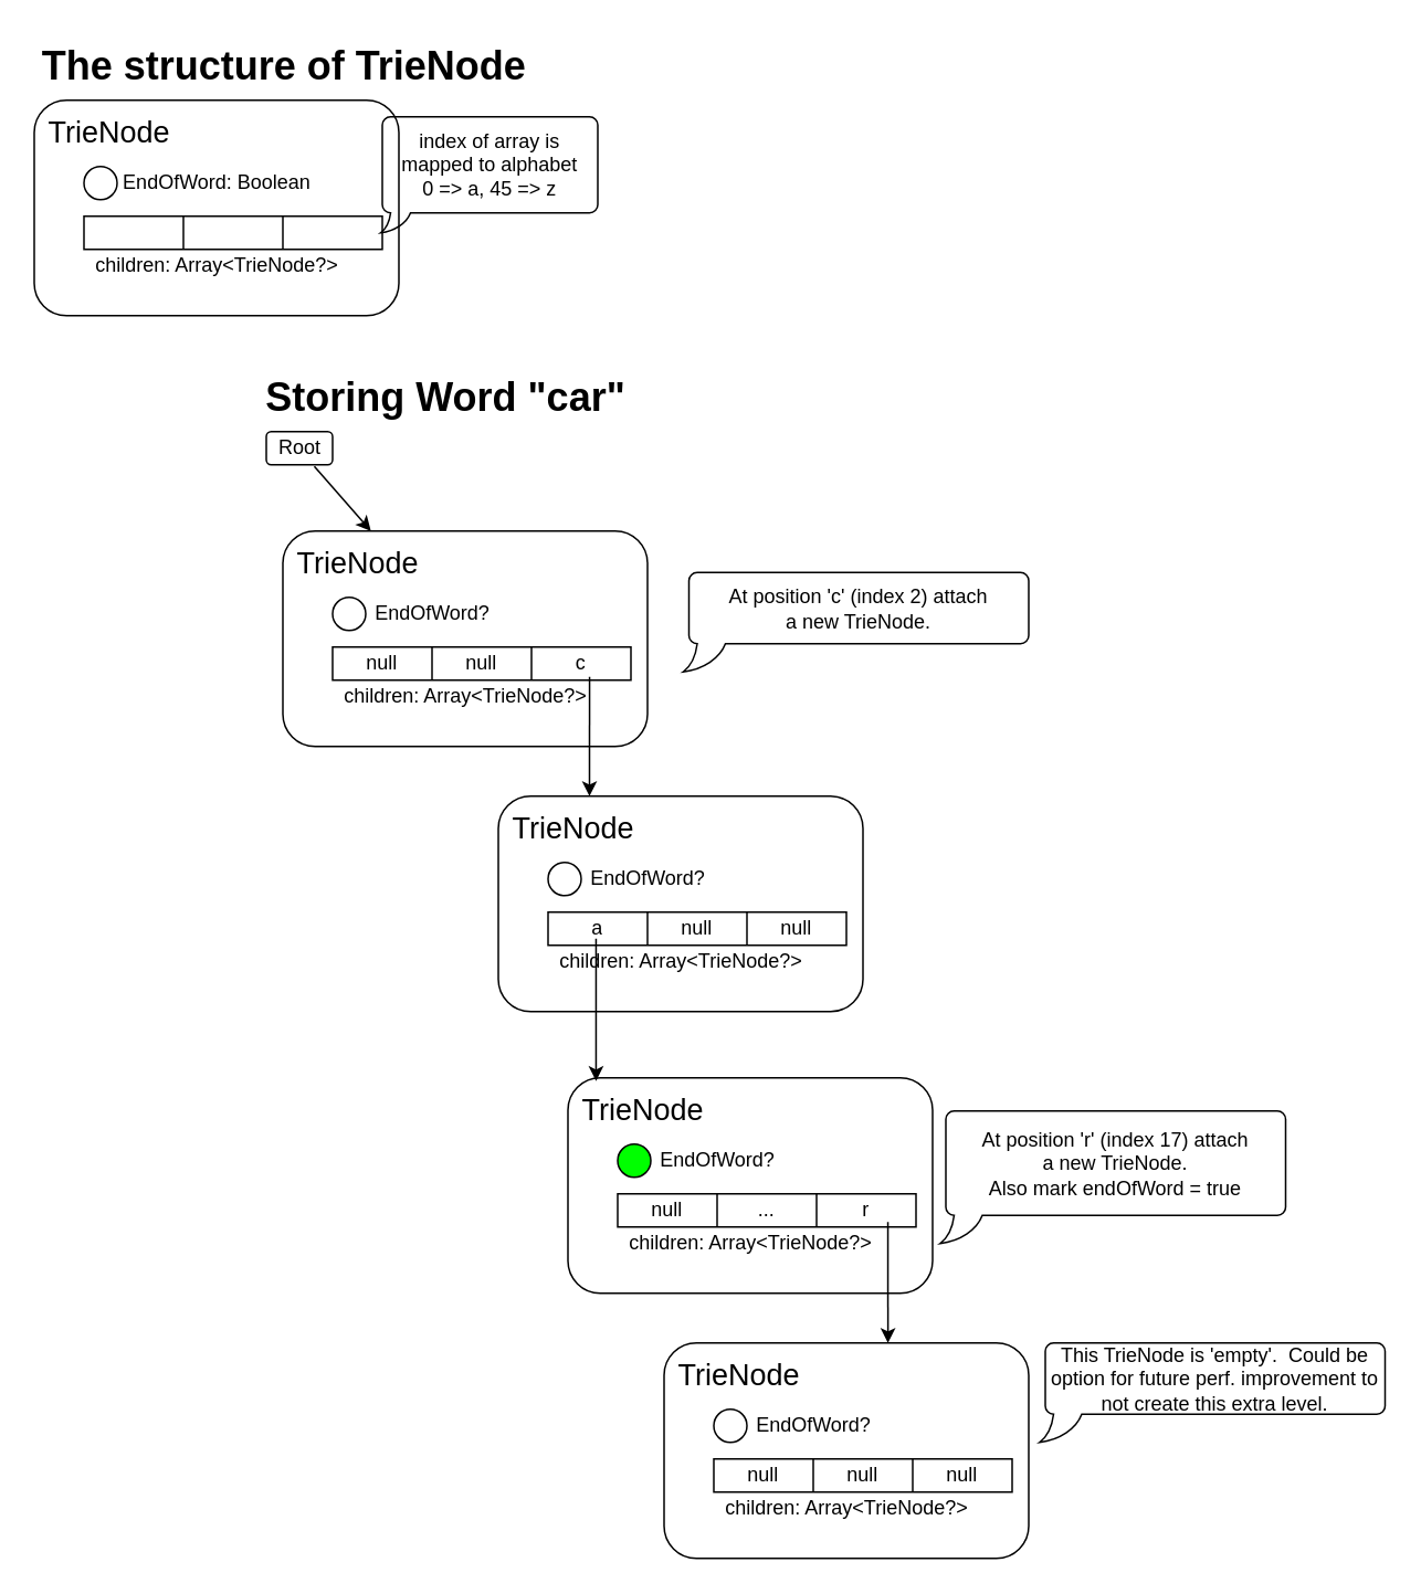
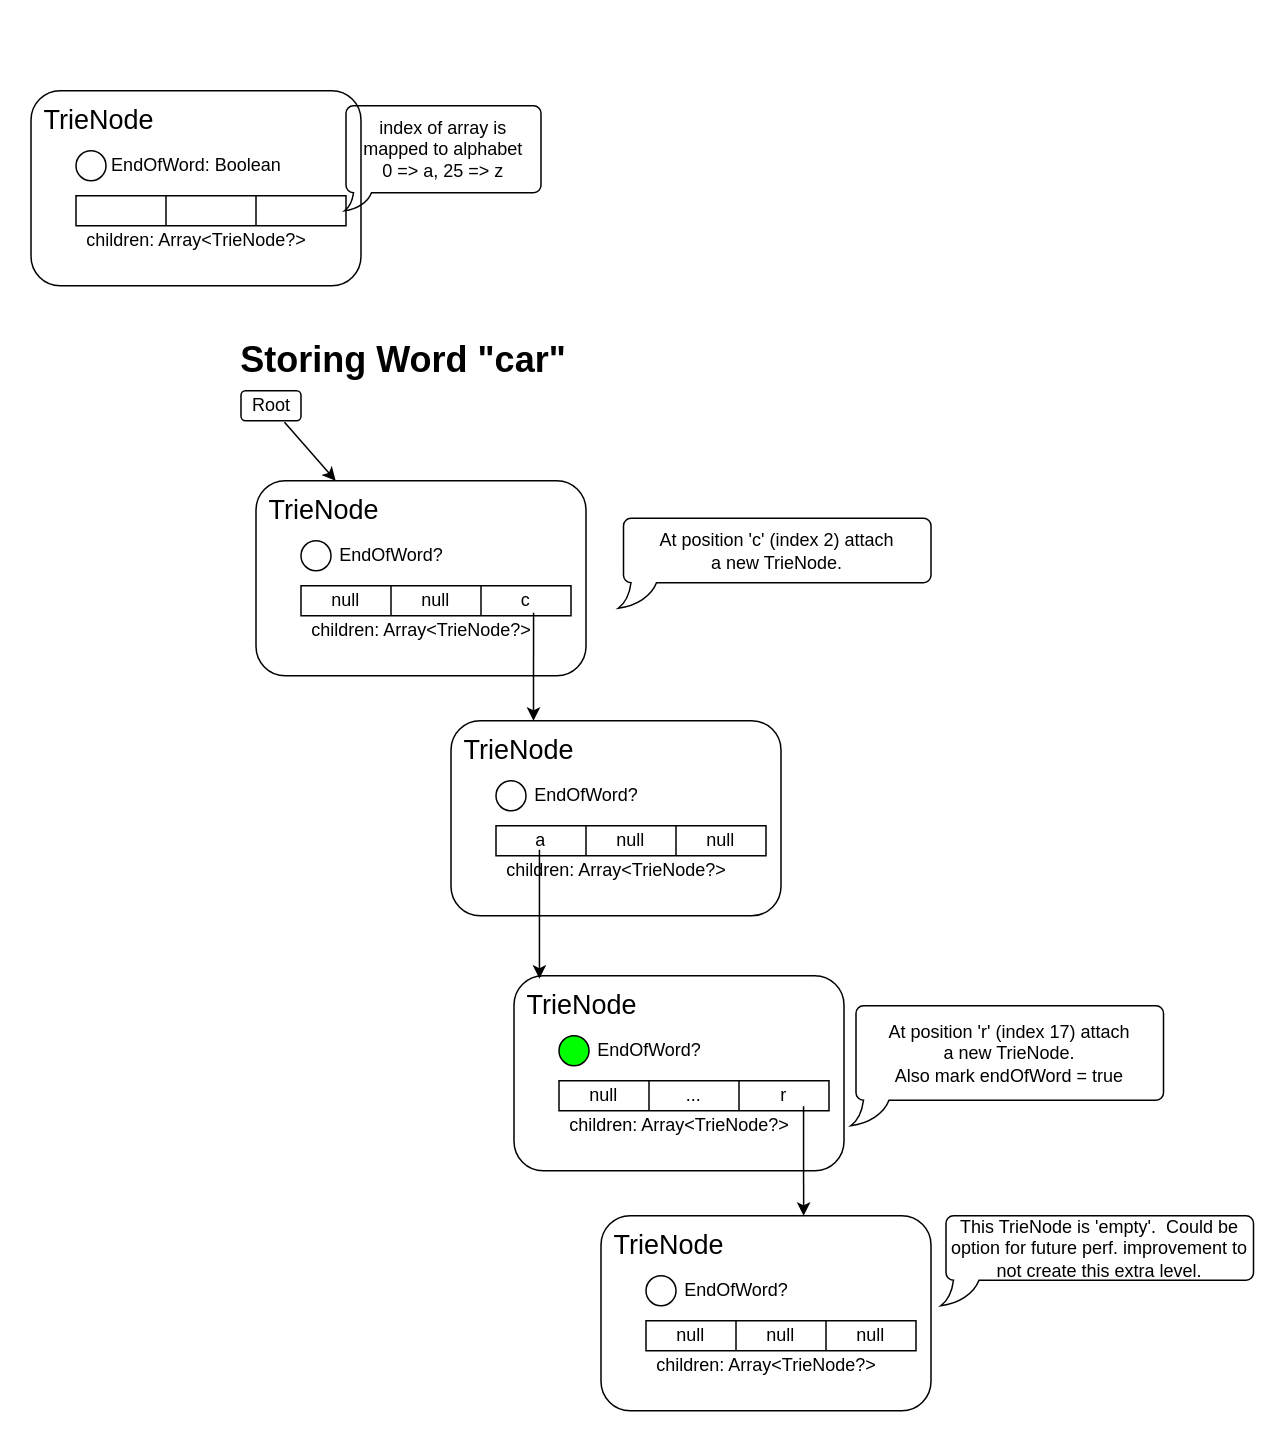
- <mxCell id="68" value="&lt;h1&gt;The structure of TrieNode&lt;br&gt;&lt;/h1&gt;" style="text;html=1;strokeColor=none;fillColor=none;spacing=5;spacingTop=-20;whiteSpace=wrap;overflow=hidden;rounded=0;" parent="1" vertex="1"><mxGeometry x="20" y="20" width="320" height="40" as="geometry" /></mxCell>
- <mxCell id="52" value="&lt;div&gt;index of array is&lt;/div&gt;&lt;div&gt; mapped to alphabet &lt;br&gt;&lt;/div&gt;&lt;div&gt;0 =&amp;gt; a, 45 =&amp;gt; z&lt;br&gt;&lt;/div&gt;" style="whiteSpace=wrap;html=1;shape=mxgraph.basic.roundRectCallout;dx=7.2;dy=12;size=5;boundedLbl=1;fillColor=none;" parent="1" vertex="1"><mxGeometry x="230" y="70" width="130" height="70" as="geometry" /></mxCell>
+ <mxCell id="52" value="&lt;div&gt;index of array is&lt;/div&gt;&lt;div&gt; mapped to alphabet &lt;br&gt;&lt;/div&gt;&lt;div&gt;0 =&amp;gt; a, 25 =&amp;gt; z&lt;br&gt;&lt;/div&gt;" style="whiteSpace=wrap;html=1;shape=mxgraph.basic.roundRectCallout;dx=7.2;dy=12;size=5;boundedLbl=1;fillColor=none;" parent="1" vertex="1"><mxGeometry x="230" y="70" width="130" height="70" as="geometry" /></mxCell>
